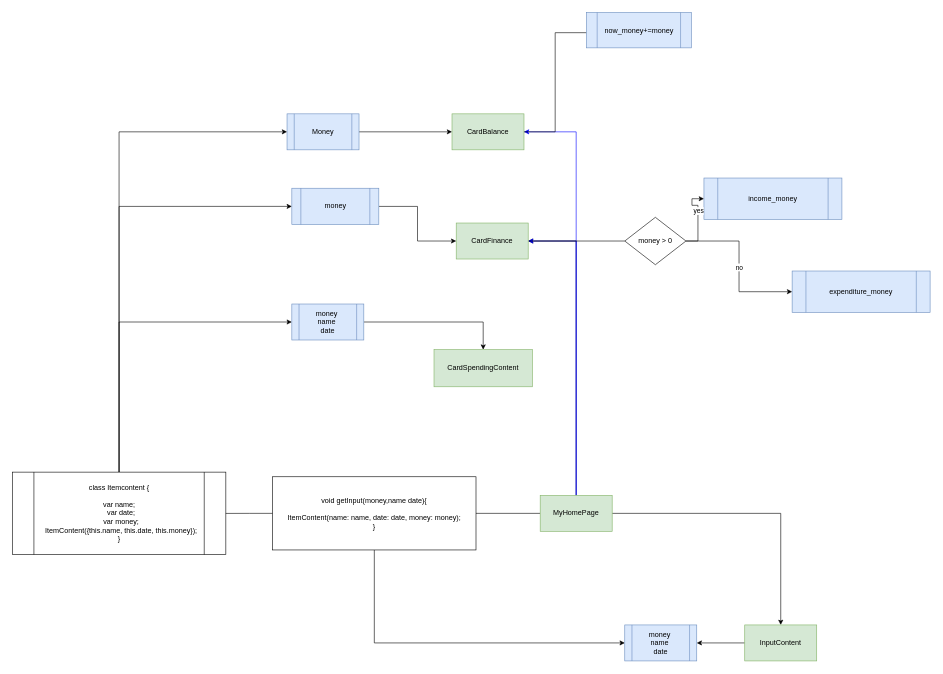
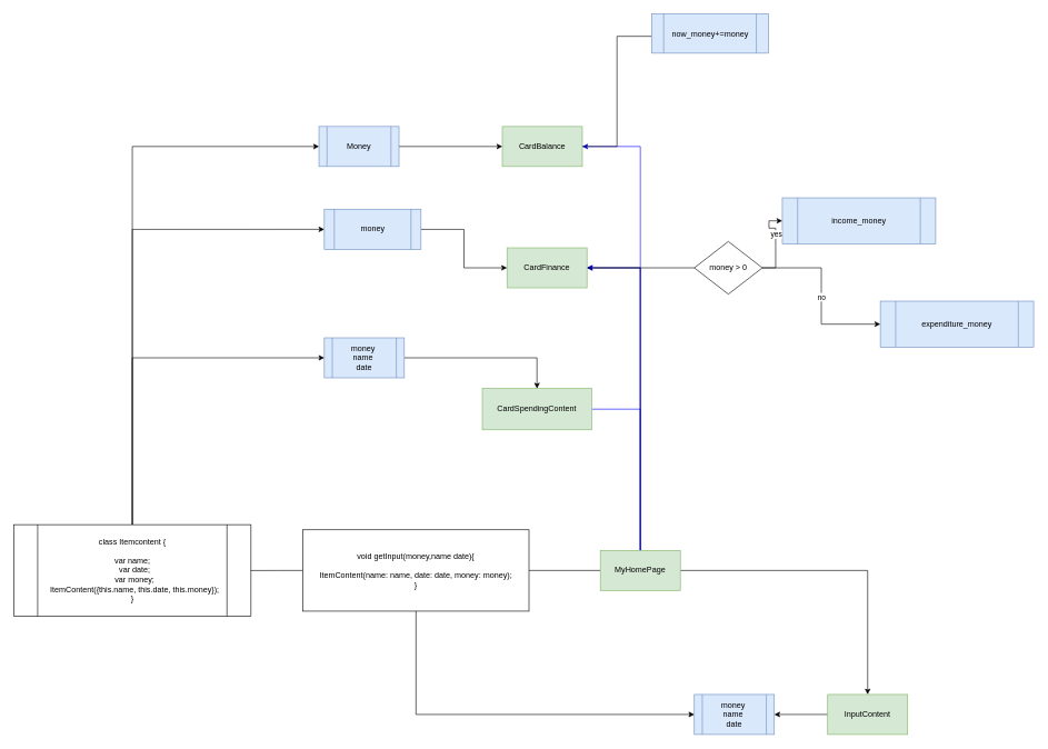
+ <mxCell id="3" style="edgeStyle=orthogonalEdgeStyle;rounded=0;orthogonalLoop=1;jettySize=auto;html=1;entryX=1;entryY=0.5;entryDx=0;entryDy=0;exitX=0.5;exitY=0;exitDx=0;exitDy=0;endArrow=none;endFill=0;strokeColor=#0000FF;" edge="1" parent="1" source="8" target="12"><mxGeometry relative="1" as="geometry" /></mxCell>
